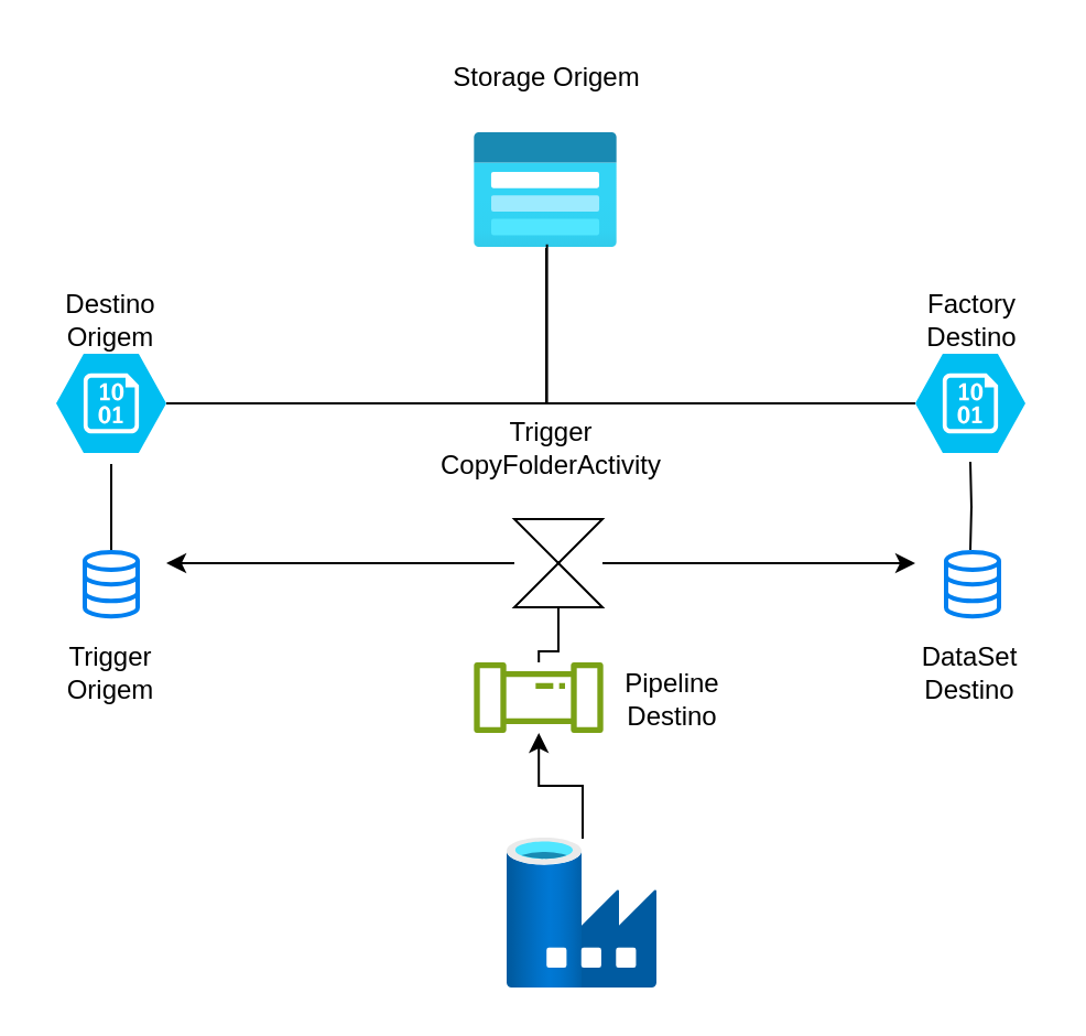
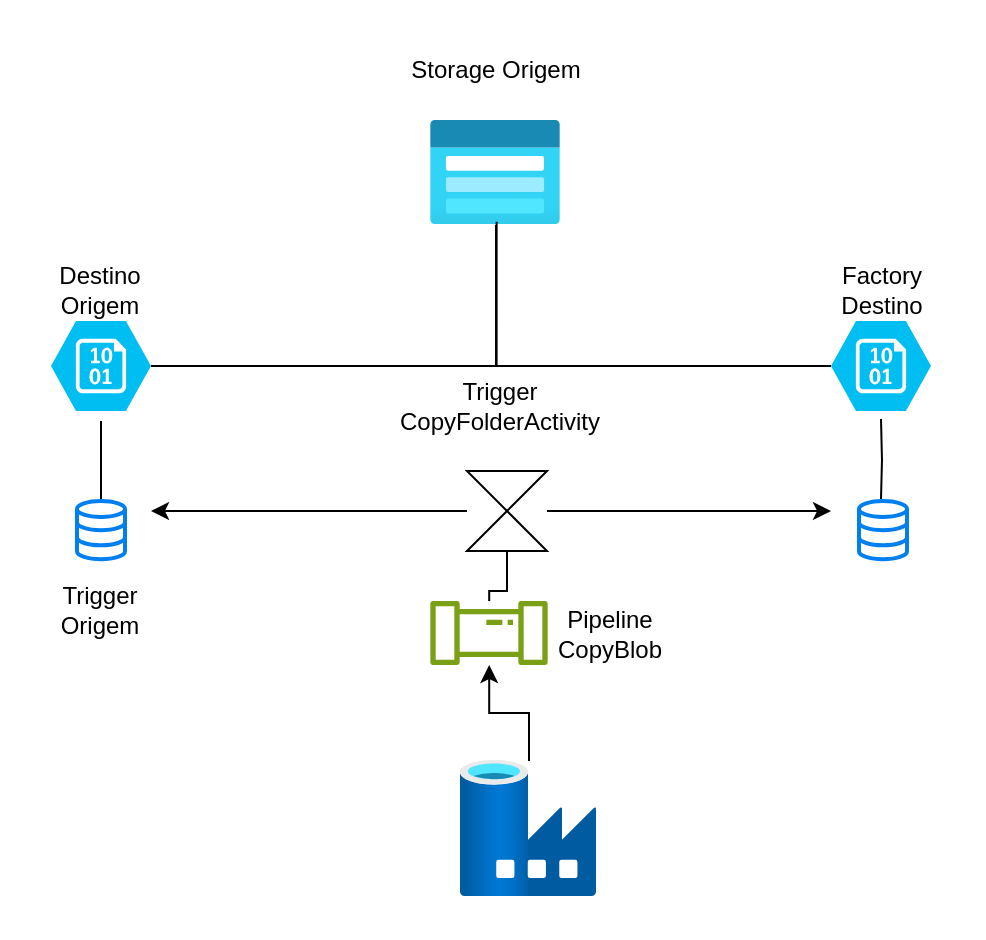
- <mxCell id="18" value="DataSet Destino" style="text;html=1;align=center;verticalAlign=middle;whiteSpace=wrap;rounded=0;" vertex="1" parent="1"><mxGeometry x="410" y="290" width="60" height="30" as="geometry" /></mxCell>
- <mxCell id="13" value="Pipeline Destino" style="text;html=1;align=center;verticalAlign=middle;whiteSpace=wrap;rounded=0;" vertex="1" parent="1"><mxGeometry x="265" y="302" width="80" height="30" as="geometry" /></mxCell>
+ <mxCell id="13" value="Pipeline CopyBlob" style="text;html=1;align=center;verticalAlign=middle;whiteSpace=wrap;rounded=0;" vertex="1" parent="1"><mxGeometry x="265" y="302" width="80" height="30" as="geometry" /></mxCell>
